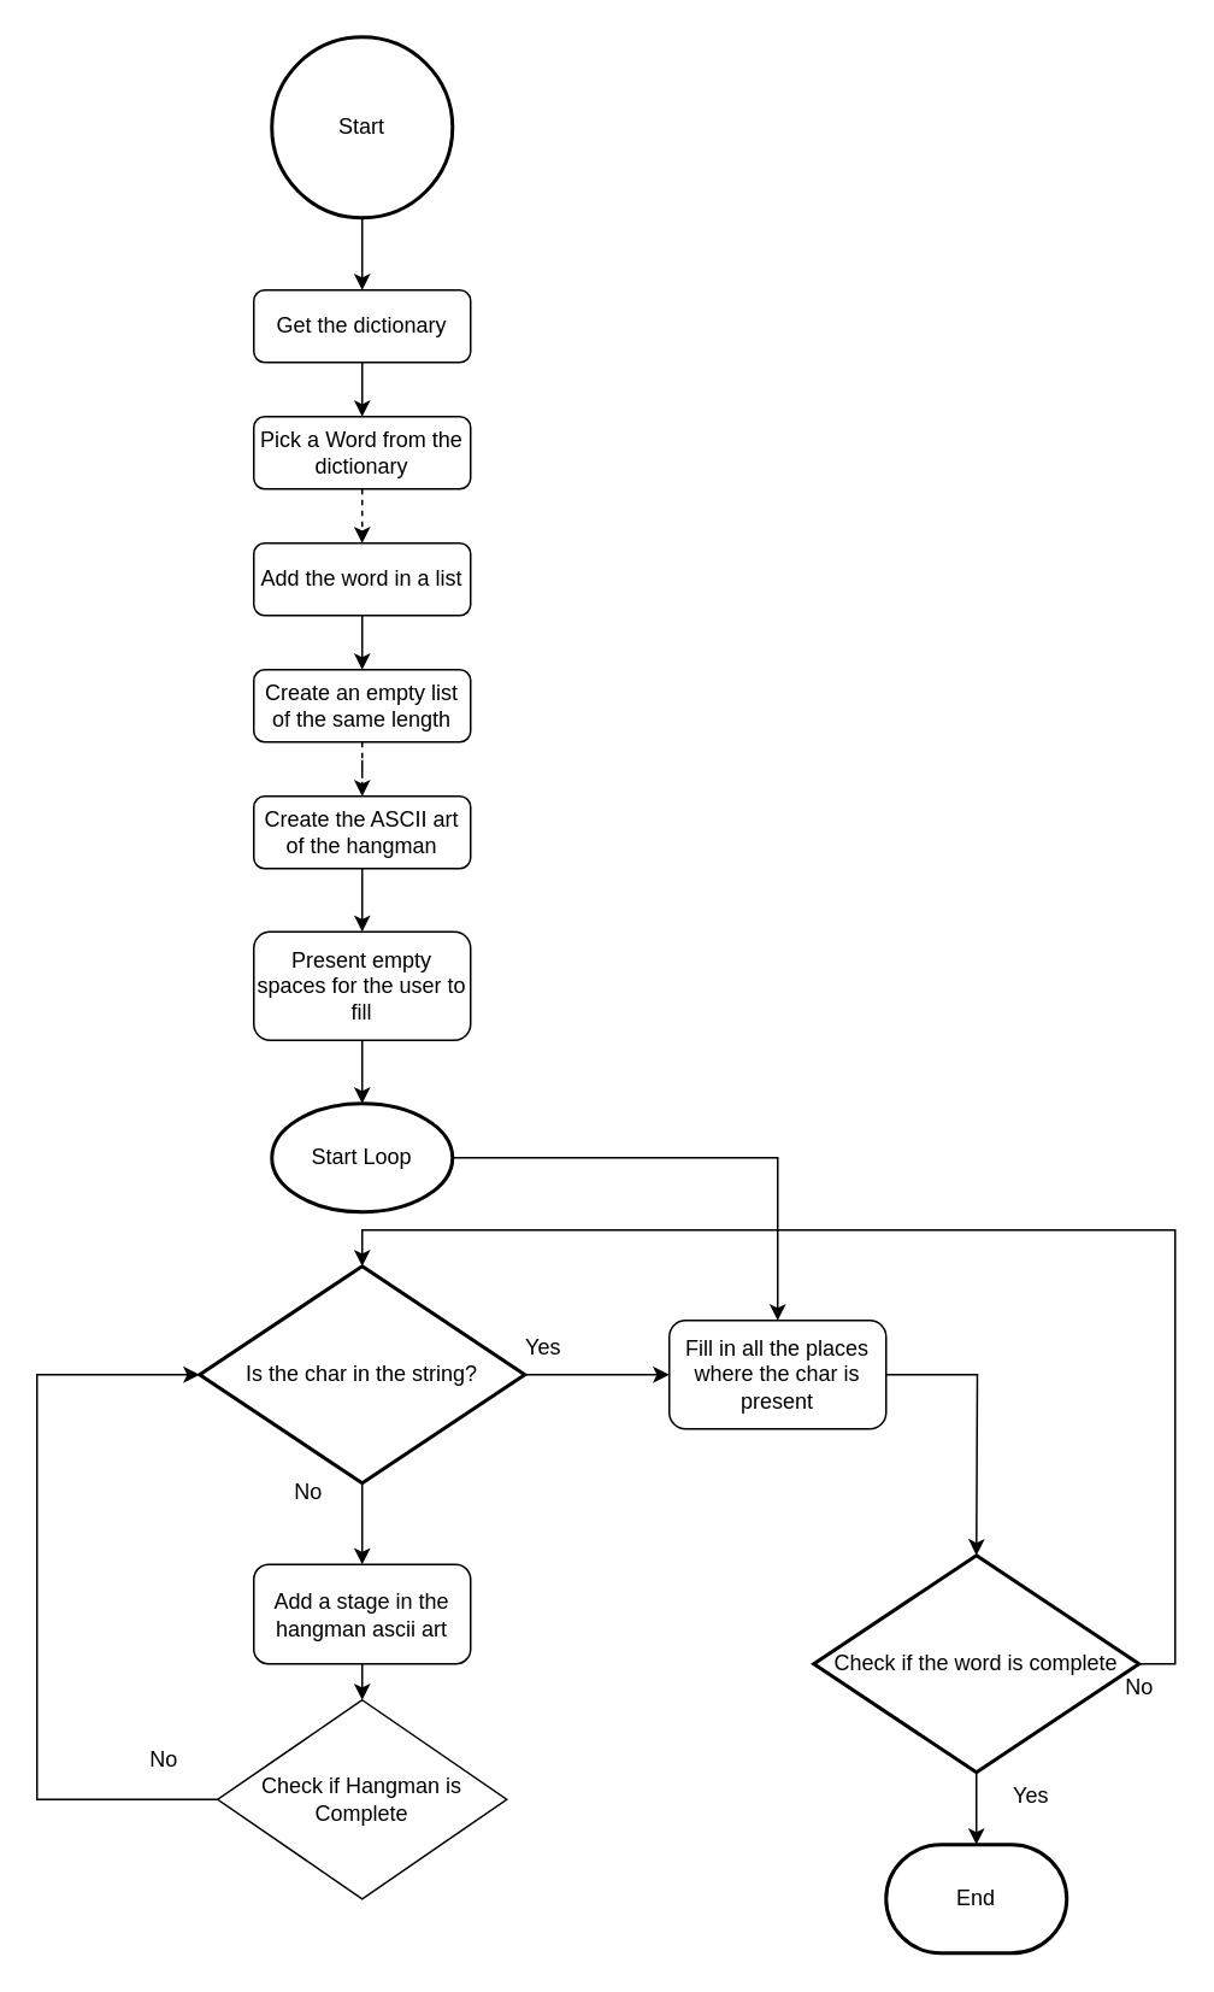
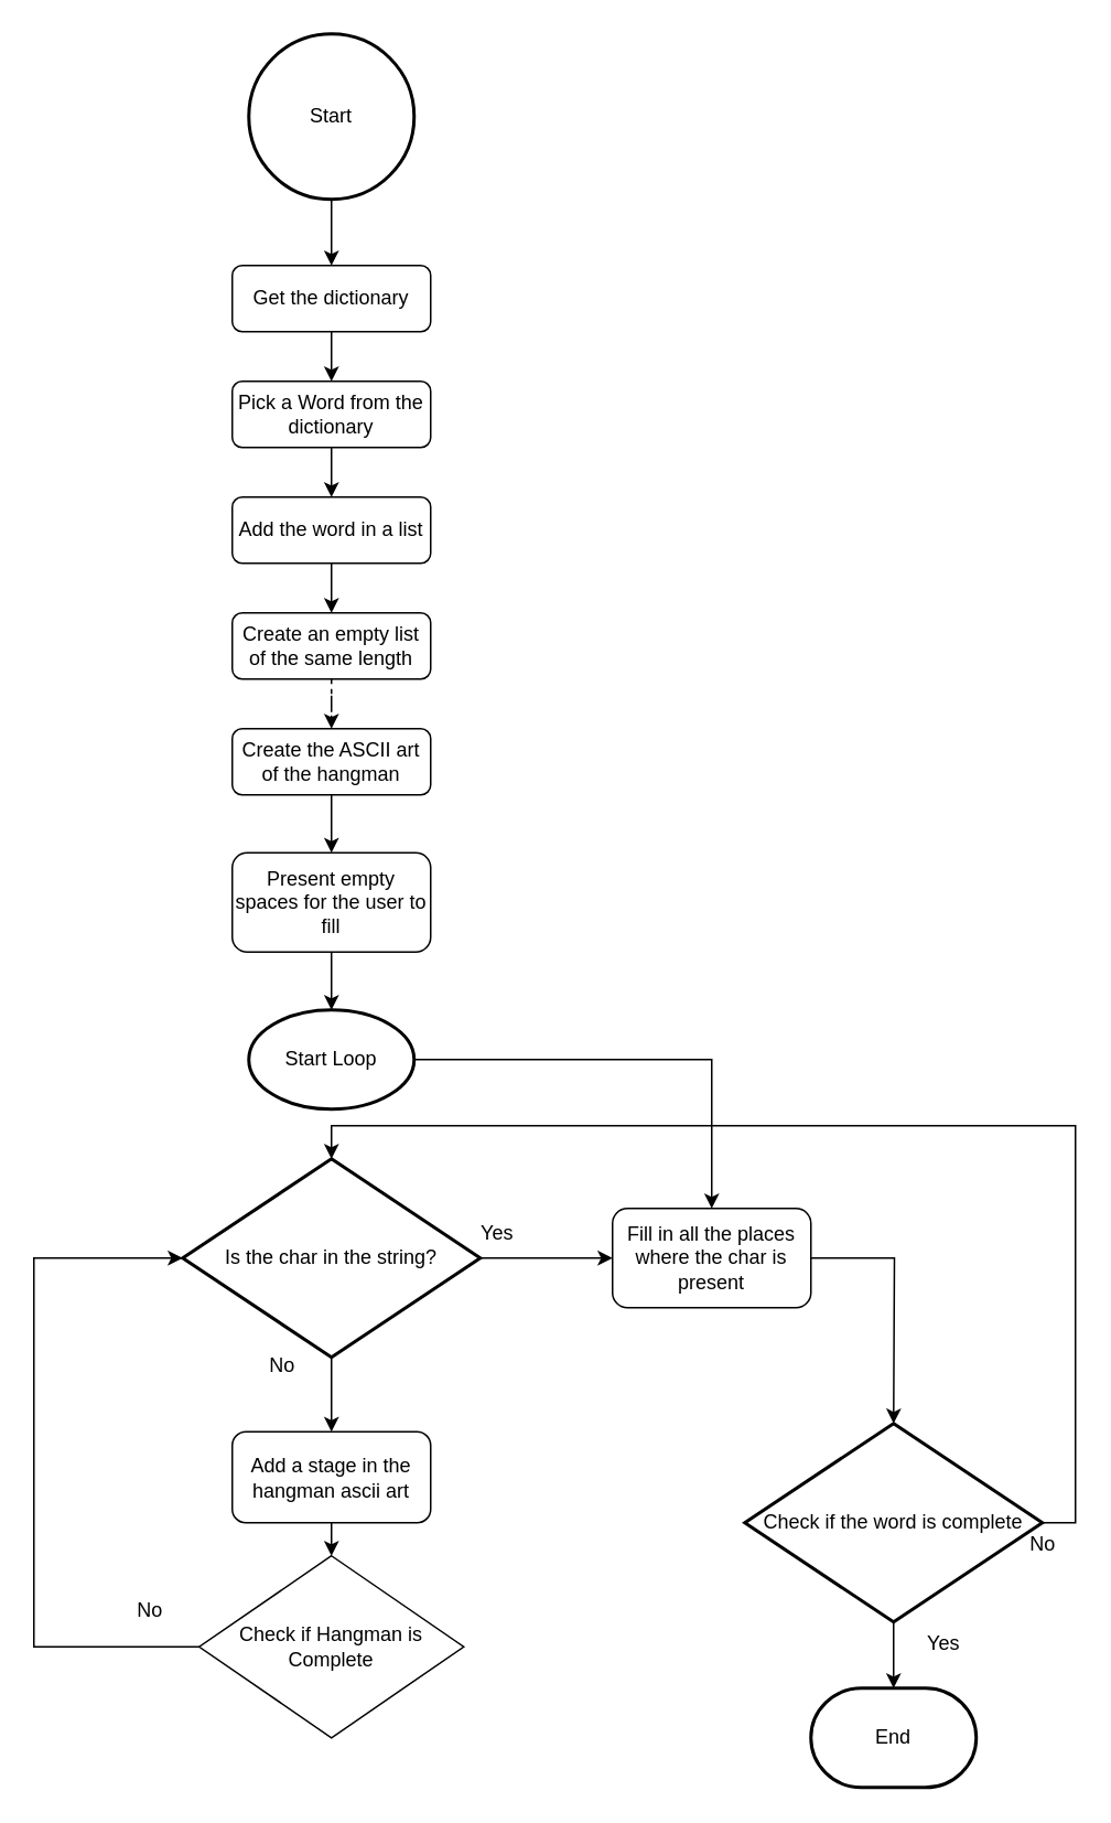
- <mxCell id="4" style="edgeStyle=orthogonalEdgeStyle;rounded=0;orthogonalLoop=1;jettySize=auto;html=1;exitX=0.5;exitY=1;exitDx=0;exitDy=0;entryX=0.5;entryY=0;entryDx=0;entryDy=0;dashed=1;" edge="1" parent="1" source="5" target="7"><mxGeometry relative="1" as="geometry"><mxPoint x="200" y="240" as="targetPoint" /></mxGeometry></mxCell>
+ <mxCell id="4" style="edgeStyle=orthogonalEdgeStyle;rounded=0;orthogonalLoop=1;jettySize=auto;html=1;exitX=0.5;exitY=1;exitDx=0;exitDy=0;entryX=0.5;entryY=0;entryDx=0;entryDy=0;" edge="1" parent="1" source="5" target="7"><mxGeometry relative="1" as="geometry"><mxPoint x="200" y="240" as="targetPoint" /></mxGeometry></mxCell>
